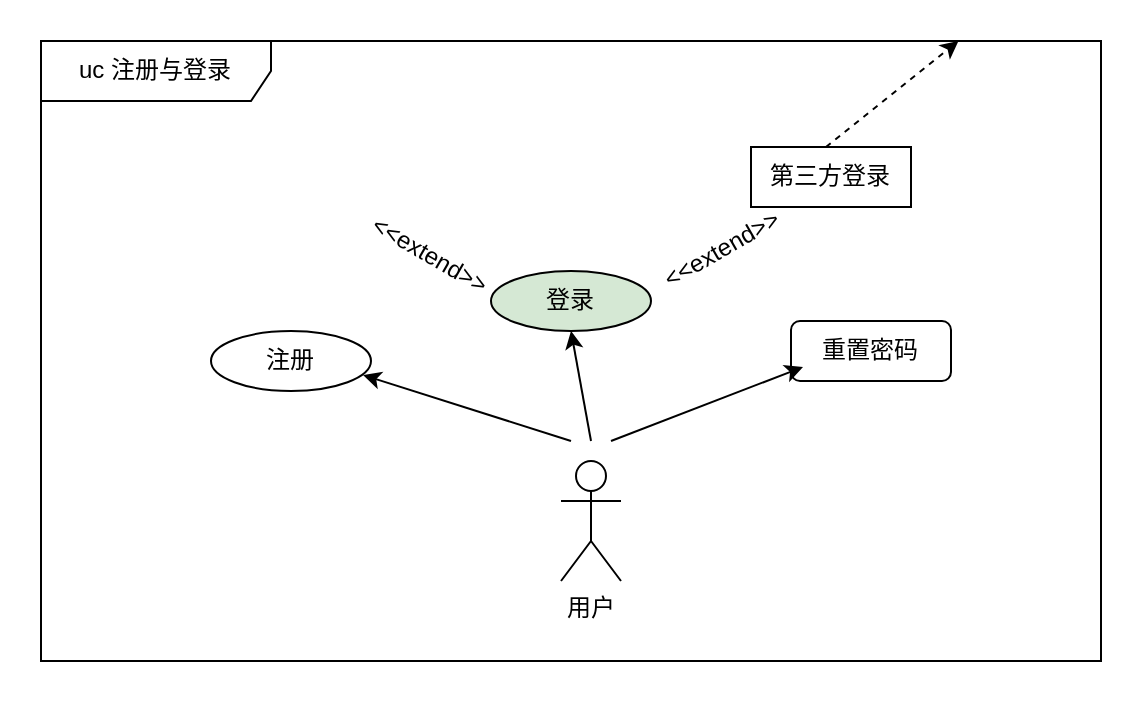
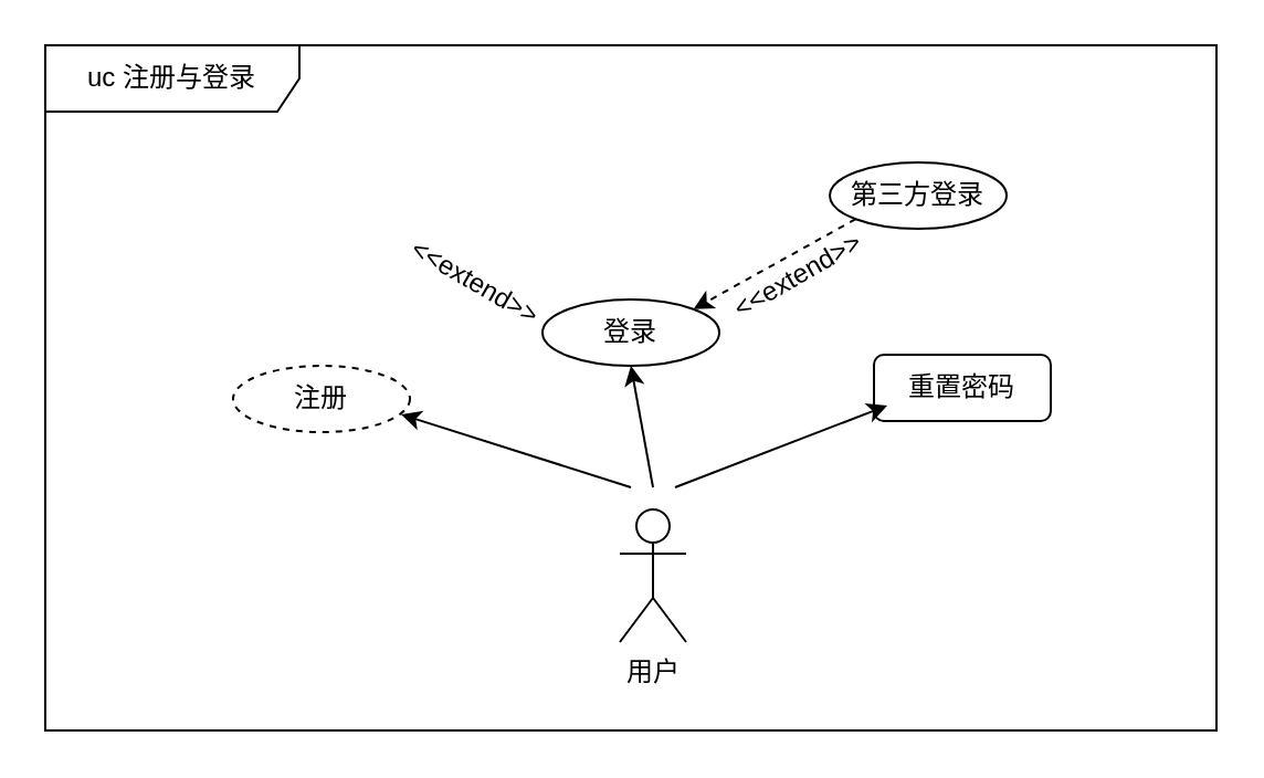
- <mxCell id="6" style="rounded=0;orthogonalLoop=1;jettySize=auto;html=1;exitX=0;exitY=1;exitDx=0;exitDy=0;dashed=1;" edge="1" parent="1" source="7" target="2"><mxGeometry relative="1" as="geometry" /></mxCell>
+ <mxCell id="6" style="rounded=0;orthogonalLoop=1;jettySize=auto;html=1;exitX=0;exitY=1;exitDx=0;exitDy=0;entryX=1;entryY=0;entryDx=0;entryDy=0;dashed=1;" edge="1" parent="1" source="7" target="4"><mxGeometry relative="1" as="geometry" /></mxCell>
- <mxCell id="7" value="第三方登录" style="whiteSpace=wrap;html=1;rounded=0;" parent="1" vertex="1"><mxGeometry x="375" y="73" width="80" height="30" as="geometry" /></mxCell>
+ <mxCell id="7" value="第三方登录" style="ellipse;whiteSpace=wrap;html=1;" parent="1" vertex="1"><mxGeometry x="375" y="73" width="80" height="30" as="geometry" /></mxCell>
- <mxCell id="4" value="登录" style="ellipse;whiteSpace=wrap;html=1;fillColor=#d5e8d4;" parent="1" vertex="1"><mxGeometry x="245" y="135" width="80" height="30" as="geometry" /></mxCell>
+ <mxCell id="4" value="登录" style="ellipse;whiteSpace=wrap;html=1;" parent="1" vertex="1"><mxGeometry x="245" y="135" width="80" height="30" as="geometry" /></mxCell>
- <mxCell id="11" value="注册" style="ellipse;whiteSpace=wrap;html=1;" parent="1" vertex="1"><mxGeometry x="105" y="165" width="80" height="30" as="geometry" /></mxCell>
+ <mxCell id="11" value="注册" style="ellipse;whiteSpace=wrap;html=1;dashed=1;" parent="1" vertex="1"><mxGeometry x="105" y="165" width="80" height="30" as="geometry" /></mxCell>
